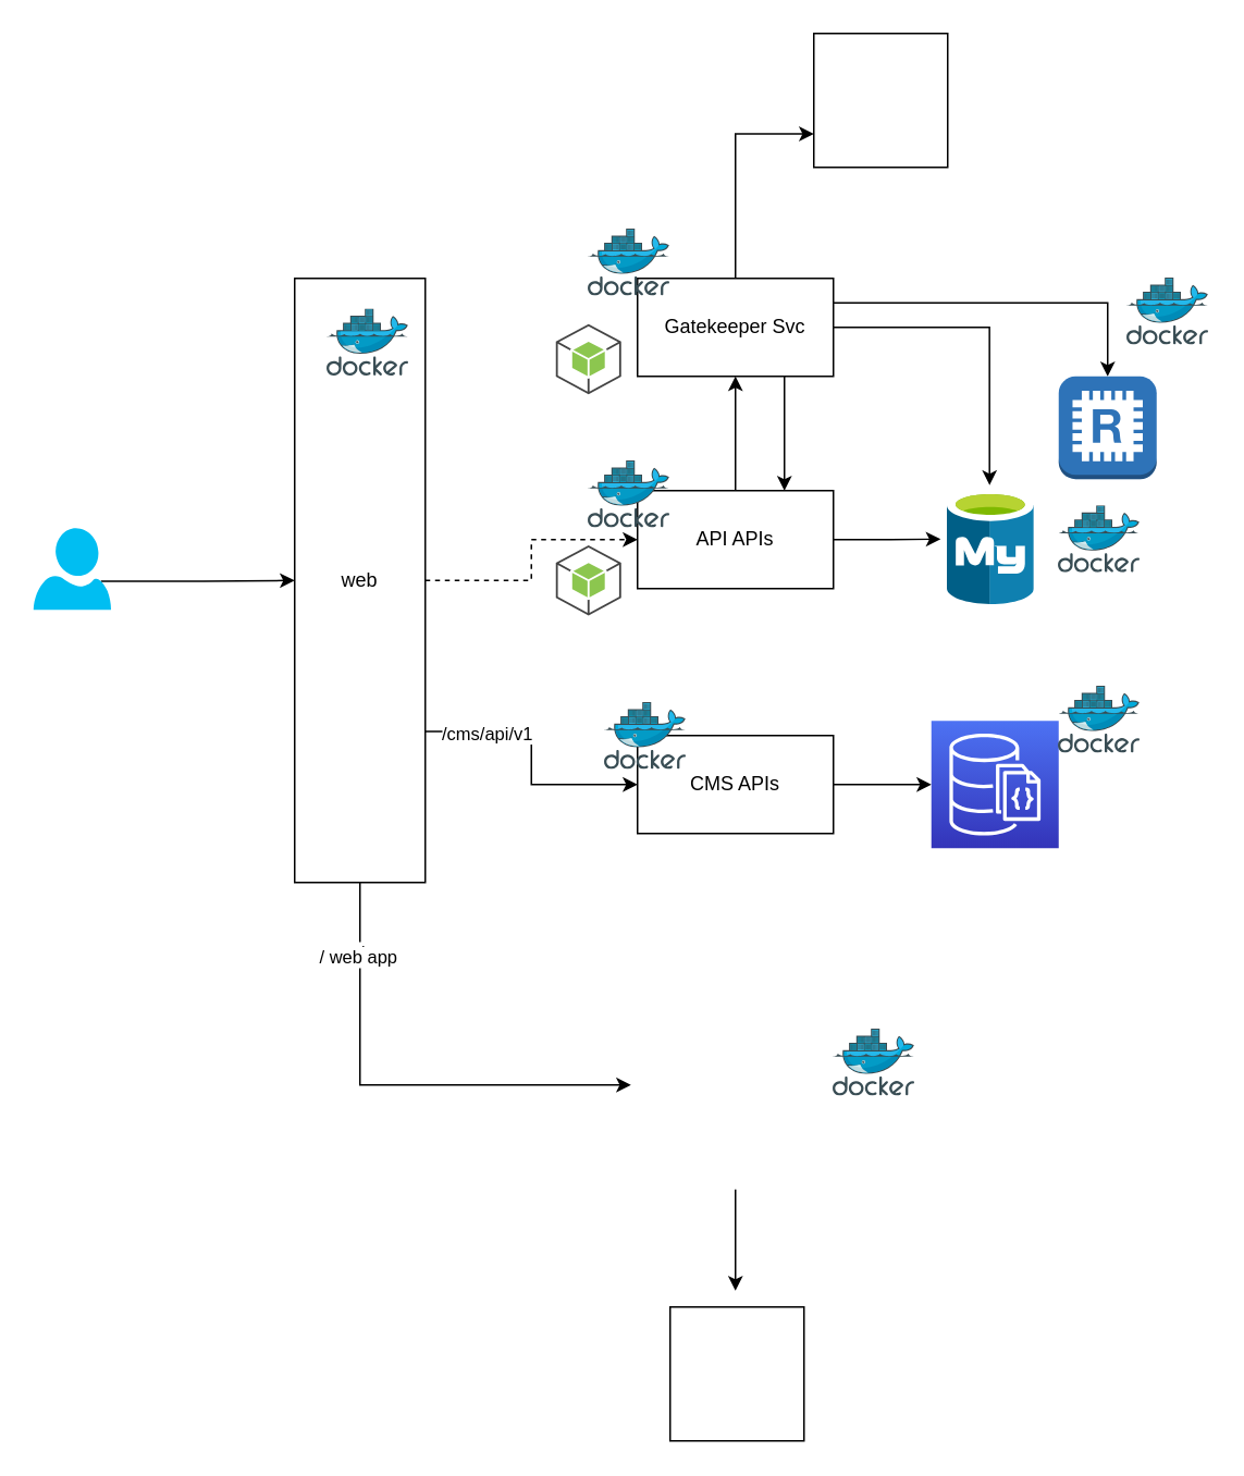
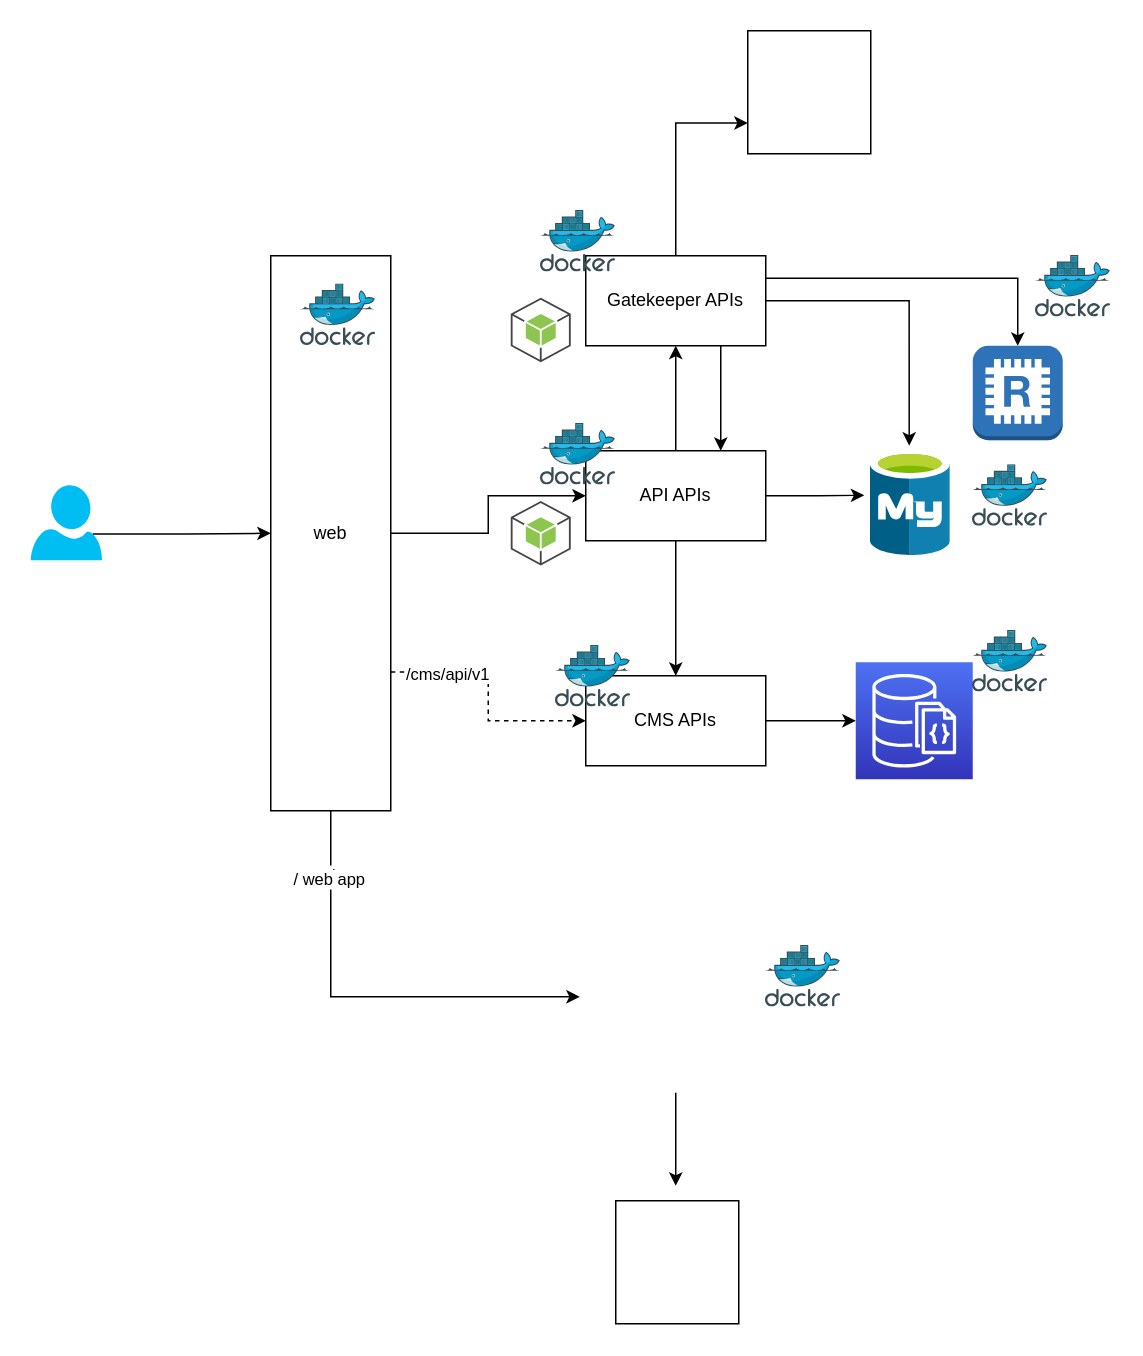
- <mxCell id="13" value="Gatekeeper Svc" style="rounded=0;whiteSpace=wrap;html=1;" parent="1" vertex="1"><mxGeometry x="390" y="170" width="120" height="60" as="geometry" /></mxCell>
+ <mxCell id="13" value="Gatekeeper APIs" style="rounded=0;whiteSpace=wrap;html=1;" parent="1" vertex="1"><mxGeometry x="390" y="170" width="120" height="60" as="geometry" /></mxCell>
- <mxCell id="7" style="edgeStyle=orthogonalEdgeStyle;rounded=0;orthogonalLoop=1;jettySize=auto;html=1;exitX=1;exitY=0.5;exitDx=0;exitDy=0;entryX=0;entryY=0.5;entryDx=0;entryDy=0;dashed=1;" parent="1" source="8" target="17" edge="1"><mxGeometry relative="1" as="geometry" /></mxCell>
+ <mxCell id="7" style="edgeStyle=orthogonalEdgeStyle;rounded=0;orthogonalLoop=1;jettySize=auto;html=1;exitX=1;exitY=0.5;exitDx=0;exitDy=0;entryX=0;entryY=0.5;entryDx=0;entryDy=0;" parent="1" source="8" target="17" edge="1"><mxGeometry relative="1" as="geometry" /></mxCell>
+ <mxCell id="15" style="edgeStyle=orthogonalEdgeStyle;rounded=0;orthogonalLoop=1;jettySize=auto;html=1;exitX=0.5;exitY=1;exitDx=0;exitDy=0;entryX=0.5;entryY=0;entryDx=0;entryDy=0;" parent="1" source="17" target="19" edge="1"><mxGeometry relative="1" as="geometry" /></mxCell>
- <mxCell id="2" style="edgeStyle=orthogonalEdgeStyle;rounded=0;orthogonalLoop=1;jettySize=auto;html=1;exitX=1;exitY=0.75;exitDx=0;exitDy=0;entryX=0;entryY=0.5;entryDx=0;entryDy=0;" parent="1" source="8" target="19" edge="1"><mxGeometry relative="1" as="geometry" /></mxCell>
+ <mxCell id="2" style="edgeStyle=orthogonalEdgeStyle;rounded=0;orthogonalLoop=1;jettySize=auto;html=1;exitX=1;exitY=0.75;exitDx=0;exitDy=0;entryX=0;entryY=0.5;entryDx=0;entryDy=0;dashed=1;" parent="1" source="8" target="19" edge="1"><mxGeometry relative="1" as="geometry" /></mxCell>
